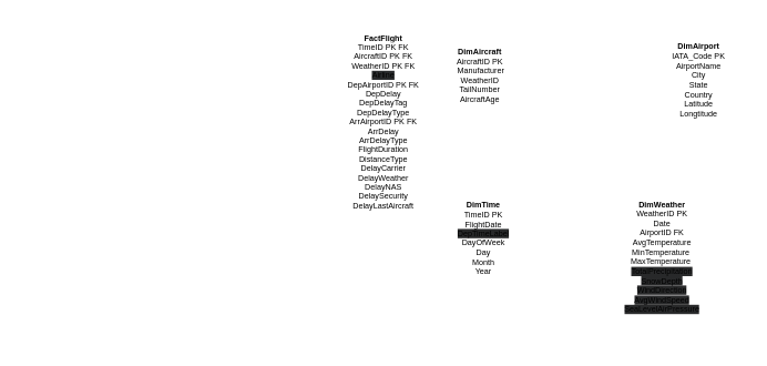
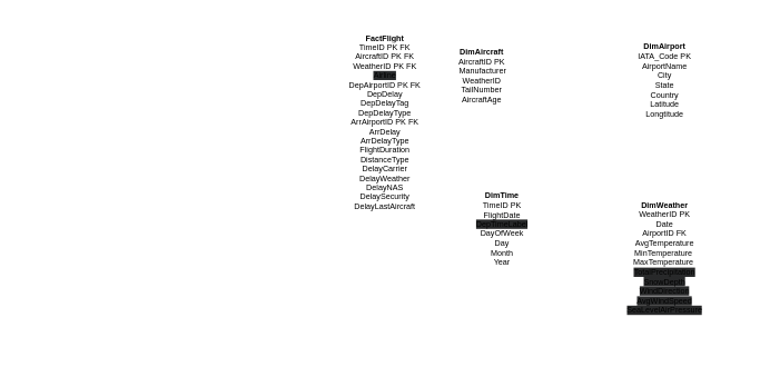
- <mxCell id="5" value="&lt;div style=&quot;font-size: 12px;&quot;&gt;&lt;b&gt;DimAirport&lt;/b&gt;&lt;/div&gt;&lt;div style=&quot;font-size: 12px;&quot;&gt;IATA_Code PK&lt;/div&gt;&lt;div style=&quot;font-size: 12px;&quot;&gt;AirportName&lt;/div&gt;&lt;div style=&quot;font-size: 12px;&quot;&gt;City&lt;/div&gt;&lt;div style=&quot;font-size: 12px;&quot;&gt;State&lt;/div&gt;&lt;div style=&quot;font-size: 12px;&quot;&gt;Country&lt;/div&gt;&lt;div style=&quot;font-size: 12px;&quot;&gt;Latitude&lt;/div&gt;&lt;div style=&quot;font-size: 12px;&quot;&gt;Longtitude&lt;/div&gt;" style="text;html=1;align=center;verticalAlign=middle;whiteSpace=wrap;rounded=0;fontSize=12;" parent="1" vertex="1"><mxGeometry x="494" y="20" width="160" height="200" as="geometry" /></mxCell>
+ <mxCell id="5" value="&lt;div style=&quot;font-size: 12px;&quot;&gt;&lt;b&gt;DimAirport&lt;/b&gt;&lt;/div&gt;&lt;div style=&quot;font-size: 12px;&quot;&gt;IATA_Code PK&lt;/div&gt;&lt;div style=&quot;font-size: 12px;&quot;&gt;AirportName&lt;/div&gt;&lt;div style=&quot;font-size: 12px;&quot;&gt;City&lt;/div&gt;&lt;div style=&quot;font-size: 12px;&quot;&gt;State&lt;/div&gt;&lt;div style=&quot;font-size: 12px;&quot;&gt;Country&lt;/div&gt;&lt;div style=&quot;font-size: 12px;&quot;&gt;Latitude&lt;/div&gt;&lt;div style=&quot;font-size: 12px;&quot;&gt;Longtitude&lt;/div&gt;" style="text;html=1;align=center;verticalAlign=middle;whiteSpace=wrap;rounded=0;fontSize=12;" parent="1" vertex="1"><mxGeometry x="439" y="20" width="160" height="200" as="geometry" /></mxCell>
- <mxCell id="3" value="&lt;b&gt;DimTime&lt;/b&gt;&lt;div&gt;TimeID PK&lt;br&gt;&lt;div style=&quot;font-size: 12px;&quot;&gt;FlightDate&lt;/div&gt;&lt;div style=&quot;font-size: 12px;&quot;&gt;&lt;pre data-darkreader-inline-bgcolor=&quot;&quot; style=&quot;border: none; background-color: rgb(40, 41, 42); box-sizing: unset; font-family: var(--jp-code-font-family); line-height: normal; margin-top: 0px; margin-bottom: 0px; padding: 0px; overflow: auto; word-break: break-all; overflow-wrap: break-word; text-wrap: wrap; --darkreader-inline-border-top: none; --darkreader-inline-border-right: none; --darkreader-inline-border-bottom: none; --darkreader-inline-border-left: none; --darkreader-inline-bgcolor: #2d2f31;&quot; data-darkreader-inline-border-top=&quot;&quot; data-darkreader-inline-border-right=&quot;&quot; data-darkreader-inline-border-bottom=&quot;&quot; data-darkreader-inline-border-left=&quot;&quot;&gt;DepTimeLabel&lt;/pre&gt;&lt;/div&gt;&lt;div style=&quot;font-size: 12px;&quot;&gt;DayOfWeek&lt;/div&gt;&lt;div style=&quot;font-size: 12px;&quot;&gt;Day&lt;/div&gt;&lt;div style=&quot;font-size: 12px;&quot;&gt;Month&lt;/div&gt;&lt;div style=&quot;font-size: 12px;&quot;&gt;Year&lt;/div&gt;&lt;/div&gt;" style="text;html=1;align=center;verticalAlign=middle;whiteSpace=wrap;rounded=0;fontSize=12;" parent="1" vertex="1"><mxGeometry x="190.5" y="248" width="119" height="220" as="geometry" /></mxCell>
+ <mxCell id="3" value="&lt;b&gt;DimTime&lt;/b&gt;&lt;div&gt;TimeID PK&lt;br&gt;&lt;div style=&quot;font-size: 12px;&quot;&gt;FlightDate&lt;/div&gt;&lt;div style=&quot;font-size: 12px;&quot;&gt;&lt;pre data-darkreader-inline-bgcolor=&quot;&quot; style=&quot;border: none; background-color: rgb(40, 41, 42); box-sizing: unset; font-family: var(--jp-code-font-family); line-height: normal; margin-top: 0px; margin-bottom: 0px; padding: 0px; overflow: auto; word-break: break-all; overflow-wrap: break-word; text-wrap: wrap; --darkreader-inline-border-top: none; --darkreader-inline-border-right: none; --darkreader-inline-border-bottom: none; --darkreader-inline-border-left: none; --darkreader-inline-bgcolor: #2d2f31;&quot; data-darkreader-inline-border-top=&quot;&quot; data-darkreader-inline-border-right=&quot;&quot; data-darkreader-inline-border-bottom=&quot;&quot; data-darkreader-inline-border-left=&quot;&quot;&gt;DepTimeLabel&lt;/pre&gt;&lt;/div&gt;&lt;div style=&quot;font-size: 12px;&quot;&gt;DayOfWeek&lt;/div&gt;&lt;div style=&quot;font-size: 12px;&quot;&gt;Day&lt;/div&gt;&lt;div style=&quot;font-size: 12px;&quot;&gt;Month&lt;/div&gt;&lt;div style=&quot;font-size: 12px;&quot;&gt;Year&lt;/div&gt;&lt;/div&gt;" style="text;html=1;align=center;verticalAlign=middle;whiteSpace=wrap;rounded=0;fontSize=12;" parent="1" vertex="1"><mxGeometry x="215.5" y="233" width="119" height="220" as="geometry" /></mxCell>
